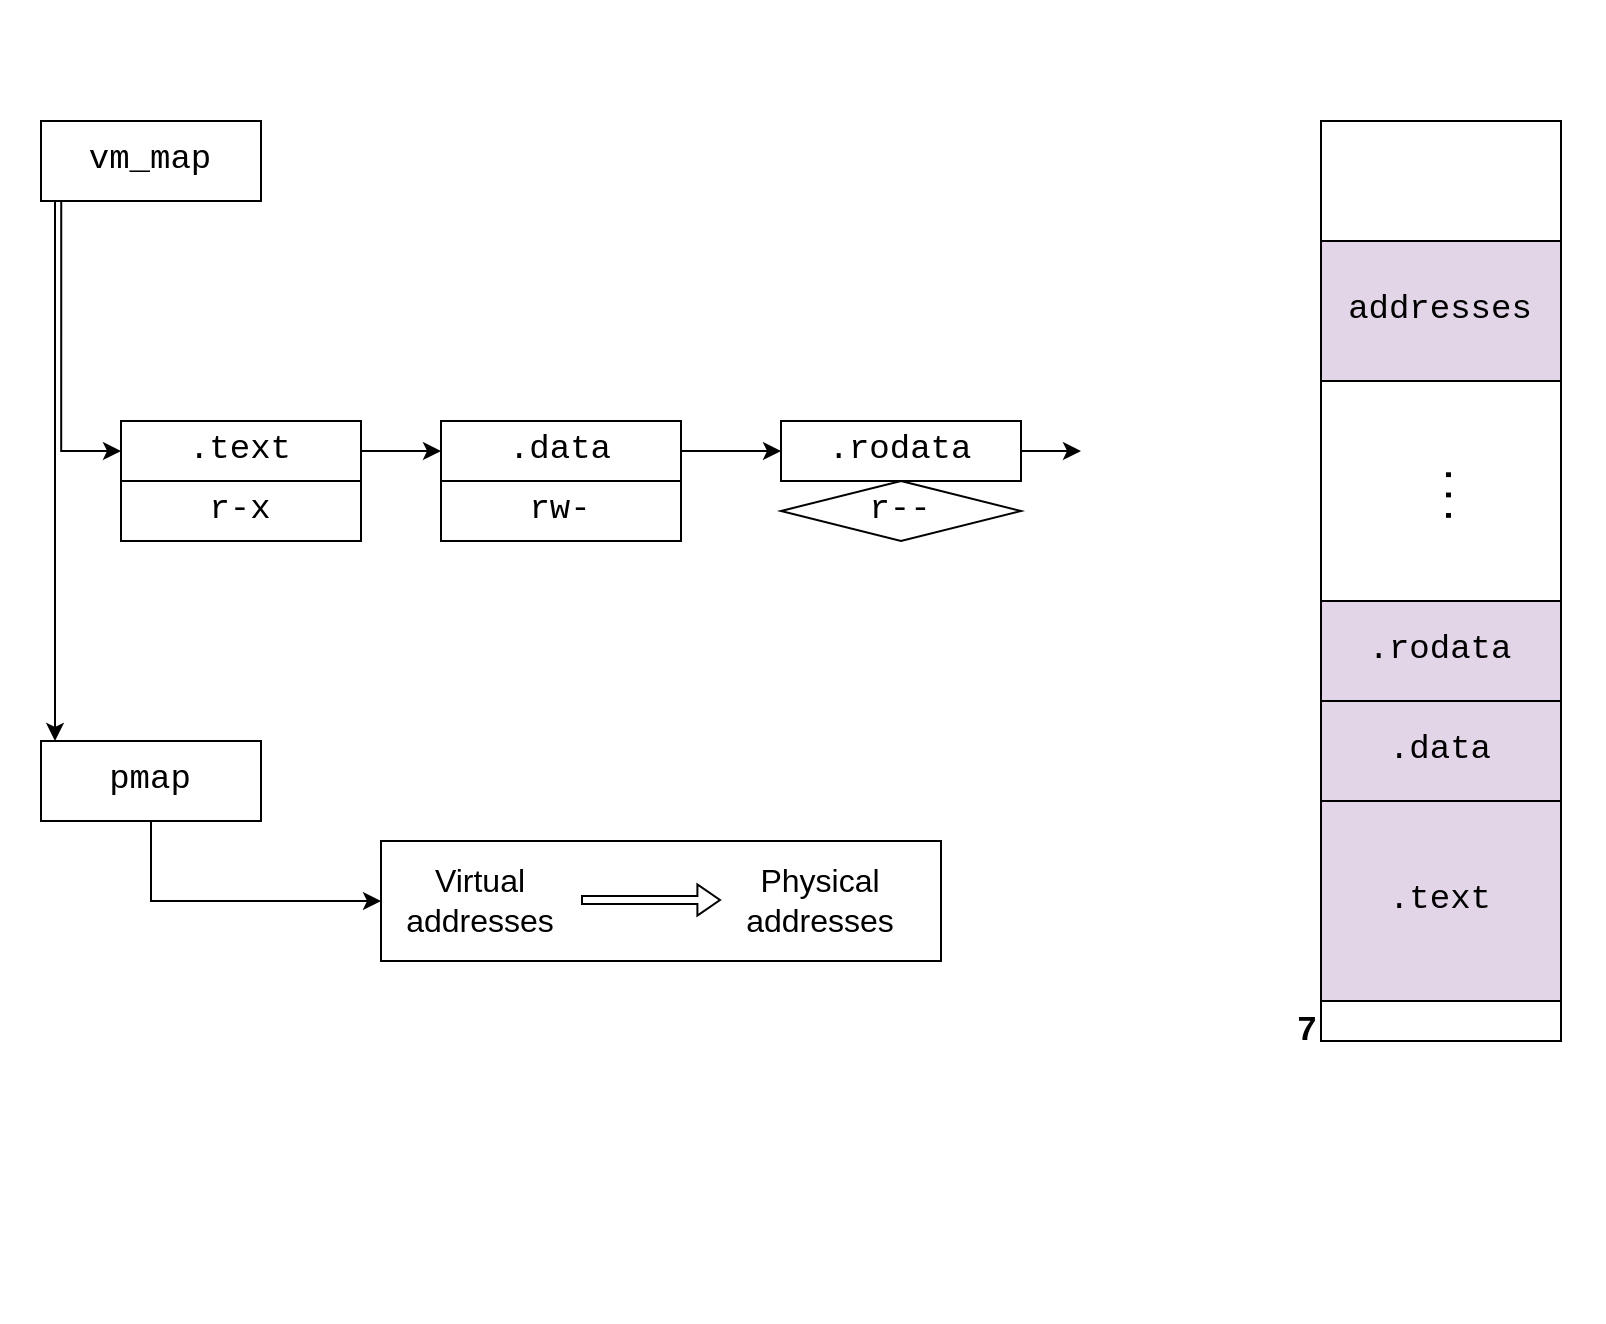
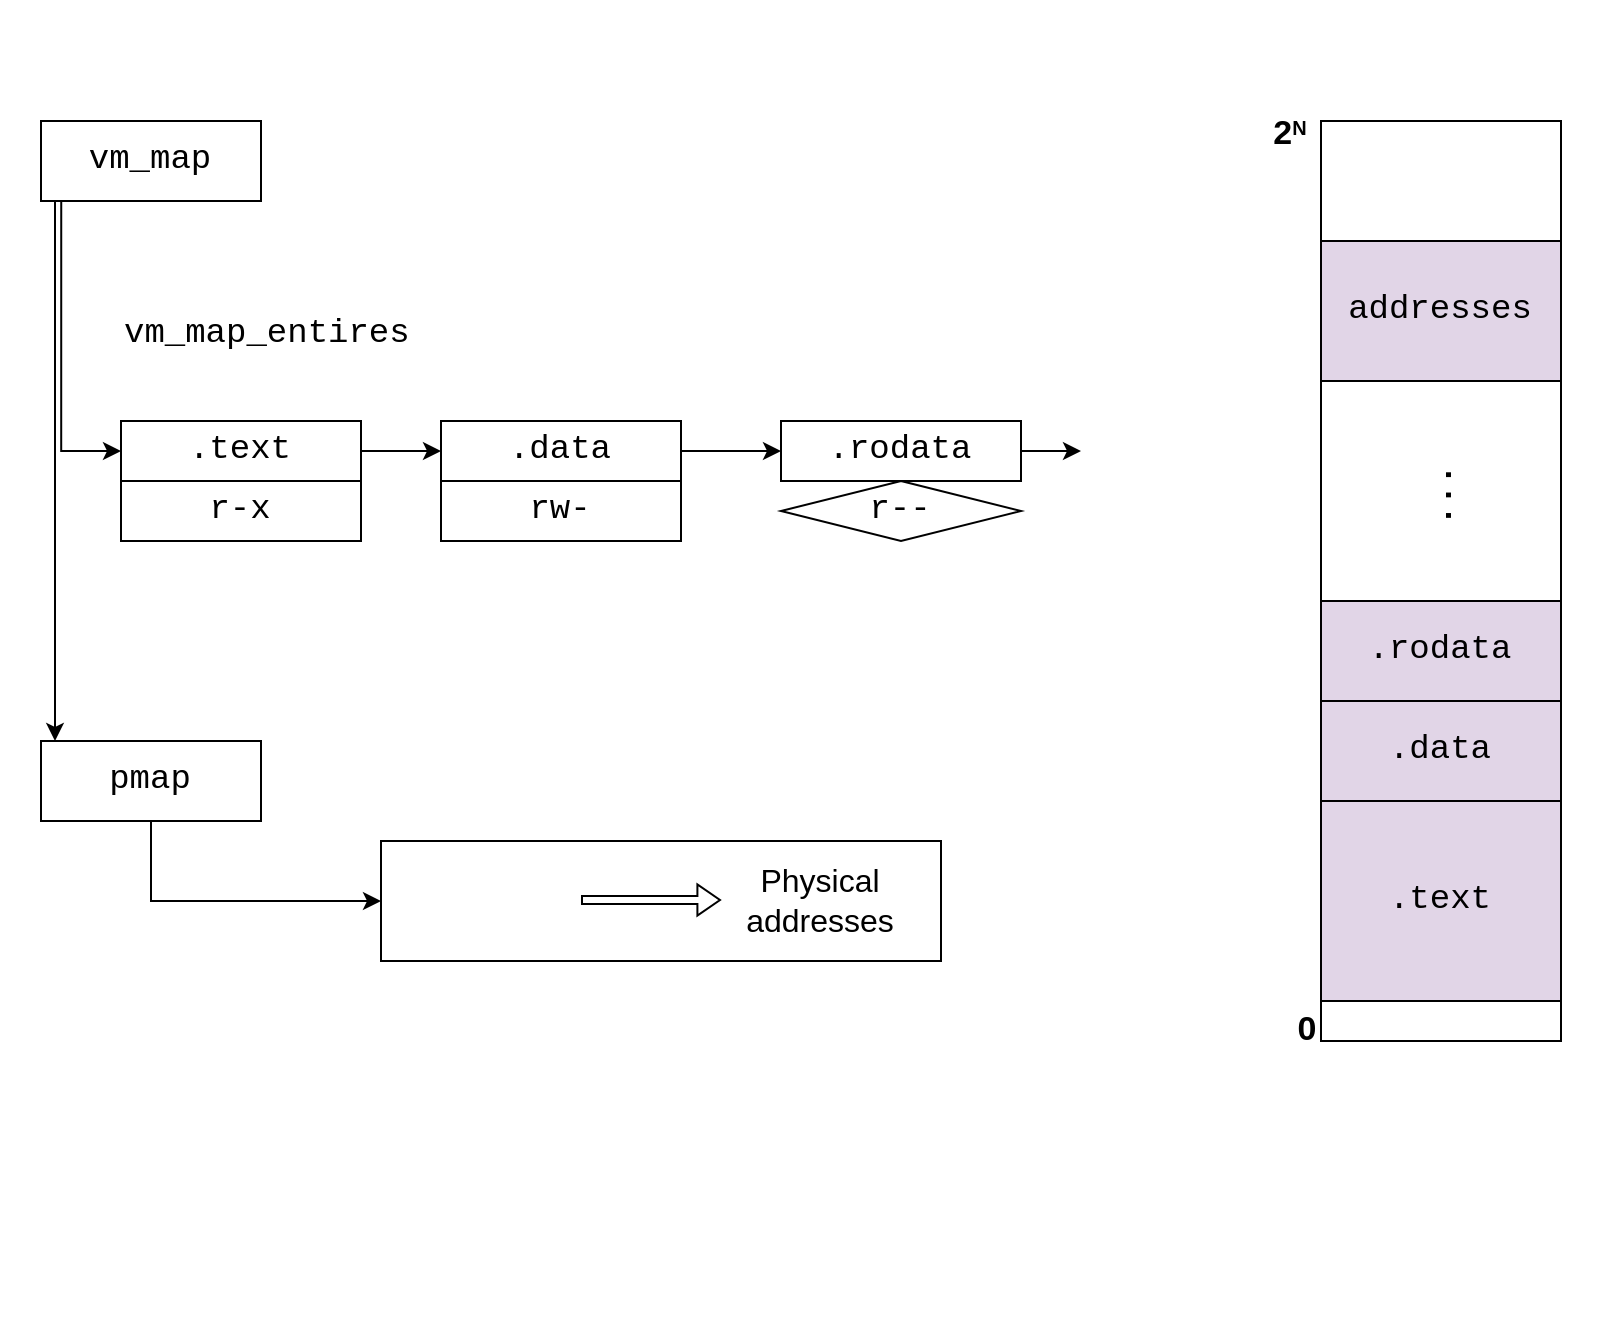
+ <mxCell id="31" value="&lt;font style=&quot;font-size: 17px;&quot;&gt;&lt;b style=&quot;font-size: 17px;&quot;&gt;2&lt;/b&gt;&lt;/font&gt;&lt;font size=&quot;1&quot;&gt;&lt;b&gt;&lt;sup style=&quot;font-size: 10px;&quot;&gt;N&lt;/sup&gt;&lt;/b&gt;&lt;/font&gt;" style="text;html=1;align=center;verticalAlign=middle;whiteSpace=wrap;rounded=0;fontSize=17;" parent="1" vertex="1"><mxGeometry x="630" y="57" width="30" height="20" as="geometry" /></mxCell>
+ <mxCell id="29" value="&lt;font face=&quot;Courier New&quot; style=&quot;font-size: 17px;&quot;&gt;vm_map_entires&lt;/font&gt;" style="text;whiteSpace=wrap;html=1;" parent="1" vertex="1"><mxGeometry x="60" y="150" width="150" height="40" as="geometry" /></mxCell>
- <mxCell id="26" value="&lt;div style=&quot;font-size: 16px;&quot;&gt;Virtual addresses&lt;/div&gt;" style="text;html=1;align=center;verticalAlign=middle;whiteSpace=wrap;rounded=0;fontSize=16;container=0;" parent="24" vertex="1"><mxGeometry x="20" y="15" width="60" height="30" as="geometry" /></mxCell>
- <mxCell id="30" value="&lt;font style=&quot;font-size: 17px;&quot;&gt;&lt;b&gt;7&lt;/b&gt;&lt;b&gt;&lt;br&gt;&lt;/b&gt;&lt;/font&gt;" style="text;html=1;align=center;verticalAlign=middle;whiteSpace=wrap;rounded=0;" parent="1" vertex="1"><mxGeometry x="647" y="510" width="13" height="10" as="geometry" /></mxCell>
+ <mxCell id="30" value="&lt;font style=&quot;font-size: 17px;&quot;&gt;&lt;b&gt;0&lt;/b&gt;&lt;b&gt;&lt;br&gt;&lt;/b&gt;&lt;/font&gt;" style="text;html=1;align=center;verticalAlign=middle;whiteSpace=wrap;rounded=0;" parent="1" vertex="1"><mxGeometry x="647" y="510" width="13" height="10" as="geometry" /></mxCell>
